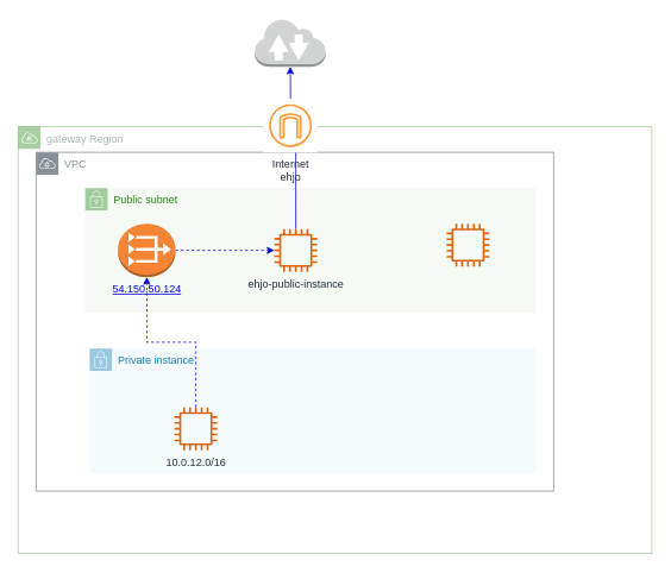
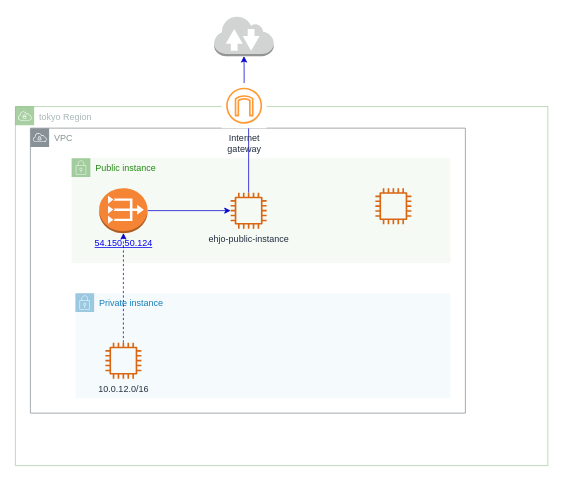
- <mxCell id="3" value="gateway Region" style="points=[[0,0],[0.25,0],[0.5,0],[0.75,0],[1,0],[1,0.25],[1,0.5],[1,0.75],[1,1],[0.75,1],[0.5,1],[0.25,1],[0,1],[0,0.75],[0,0.5],[0,0.25]];outlineConnect=0;gradientColor=none;html=1;whiteSpace=wrap;fontSize=12;fontStyle=0;shape=mxgraph.aws4.group;grIcon=mxgraph.aws4.group_vpc;strokeColor=#248814;fillColor=none;verticalAlign=top;align=left;spacingLeft=30;fontColor=#AAB7B8;dashed=0;opacity=40;" vertex="1" parent="1"><mxGeometry x="20" y="141.25" width="710" height="478.75" as="geometry" /></mxCell>
+ <mxCell id="3" value="tokyo Region" style="points=[[0,0],[0.25,0],[0.5,0],[0.75,0],[1,0],[1,0.25],[1,0.5],[1,0.75],[1,1],[0.75,1],[0.5,1],[0.25,1],[0,1],[0,0.75],[0,0.5],[0,0.25]];outlineConnect=0;gradientColor=none;html=1;whiteSpace=wrap;fontSize=12;fontStyle=0;shape=mxgraph.aws4.group;grIcon=mxgraph.aws4.group_vpc;strokeColor=#248814;fillColor=none;verticalAlign=top;align=left;spacingLeft=30;fontColor=#AAB7B8;dashed=0;opacity=40;" vertex="1" parent="1"><mxGeometry x="20" y="141.25" width="710" height="478.75" as="geometry" /></mxCell>
- <mxCell id="14" value="Internet&#10;ehjo" style="outlineConnect=0;fontColor=#232F3E;gradientColor=none;fillColor=#ffffff;dashed=0;verticalLabelPosition=bottom;verticalAlign=top;align=center;html=1;fontSize=12;fontStyle=0;aspect=fixed;shape=mxgraph.aws4.resourceIcon;resIcon=mxgraph.aws4.internet_gateway;strokeColor=#FF9933;" vertex="1" parent="1"><mxGeometry x="295" y="110" width="60" height="60" as="geometry" /></mxCell>
+ <mxCell id="14" value="Internet&#10;gateway" style="outlineConnect=0;fontColor=#232F3E;gradientColor=none;fillColor=#ffffff;dashed=0;verticalLabelPosition=bottom;verticalAlign=top;align=center;html=1;fontSize=12;fontStyle=0;aspect=fixed;shape=mxgraph.aws4.resourceIcon;resIcon=mxgraph.aws4.internet_gateway;strokeColor=#FF9933;" vertex="1" parent="1"><mxGeometry x="295" y="110" width="60" height="60" as="geometry" /></mxCell>
- <mxCell id="4" value="Public subnet" style="points=[[0,0],[0.25,0],[0.5,0],[0.75,0],[1,0],[1,0.25],[1,0.5],[1,0.75],[1,1],[0.75,1],[0.5,1],[0.25,1],[0,1],[0,0.75],[0,0.5],[0,0.25]];outlineConnect=0;gradientColor=none;html=1;whiteSpace=wrap;fontSize=12;fontStyle=0;shape=mxgraph.aws4.group;grIcon=mxgraph.aws4.group_security_group;grStroke=0;strokeColor=#248814;fillColor=#E9F3E6;verticalAlign=top;align=left;spacingLeft=30;fontColor=#248814;dashed=0;opacity=40;" vertex="1" parent="1"><mxGeometry x="95" y="210" width="505" height="140" as="geometry" /></mxCell>
+ <mxCell id="4" value="Public instance" style="points=[[0,0],[0.25,0],[0.5,0],[0.75,0],[1,0],[1,0.25],[1,0.5],[1,0.75],[1,1],[0.75,1],[0.5,1],[0.25,1],[0,1],[0,0.75],[0,0.5],[0,0.25]];outlineConnect=0;gradientColor=none;html=1;whiteSpace=wrap;fontSize=12;fontStyle=0;shape=mxgraph.aws4.group;grIcon=mxgraph.aws4.group_security_group;grStroke=0;strokeColor=#248814;fillColor=#E9F3E6;verticalAlign=top;align=left;spacingLeft=30;fontColor=#248814;dashed=0;opacity=40;" vertex="1" parent="1"><mxGeometry x="95" y="210" width="505" height="140" as="geometry" /></mxCell>
- <mxCell id="10" value="" style="edgeStyle=orthogonalEdgeStyle;rounded=0;orthogonalLoop=1;jettySize=auto;html=1;strokeColor=#0000CC;fontColor=#3333FF;dashed=1;" edge="1" parent="1" source="11" target="6"><mxGeometry relative="1" as="geometry"><mxPoint x="342.25" y="370" as="targetPoint" /></mxGeometry></mxCell>
+ <mxCell id="10" value="" style="edgeStyle=orthogonalEdgeStyle;rounded=0;orthogonalLoop=1;jettySize=auto;html=1;strokeColor=#0000CC;fontColor=#3333FF;" edge="1" parent="1" source="11" target="6"><mxGeometry relative="1" as="geometry"><mxPoint x="342.25" y="370" as="targetPoint" /></mxGeometry></mxCell>
- <mxCell id="9" value="10.0.12.0/16" style="outlineConnect=0;fontColor=#232F3E;gradientColor=none;fillColor=#D86613;strokeColor=none;dashed=0;verticalLabelPosition=bottom;verticalAlign=top;align=center;html=1;fontSize=12;fontStyle=0;aspect=fixed;pointerEvents=1;shape=mxgraph.aws4.instance2;" vertex="1" parent="1"><mxGeometry x="195" y="456" width="48" height="48" as="geometry" /></mxCell>
+ <mxCell id="9" value="10.0.12.0/16" style="outlineConnect=0;fontColor=#232F3E;gradientColor=none;fillColor=#D86613;strokeColor=none;dashed=0;verticalLabelPosition=bottom;verticalAlign=top;align=center;html=1;fontSize=12;fontStyle=0;aspect=fixed;pointerEvents=1;shape=mxgraph.aws4.instance2;" vertex="1" parent="1"><mxGeometry x="140" y="456" width="48" height="48" as="geometry" /></mxCell>
